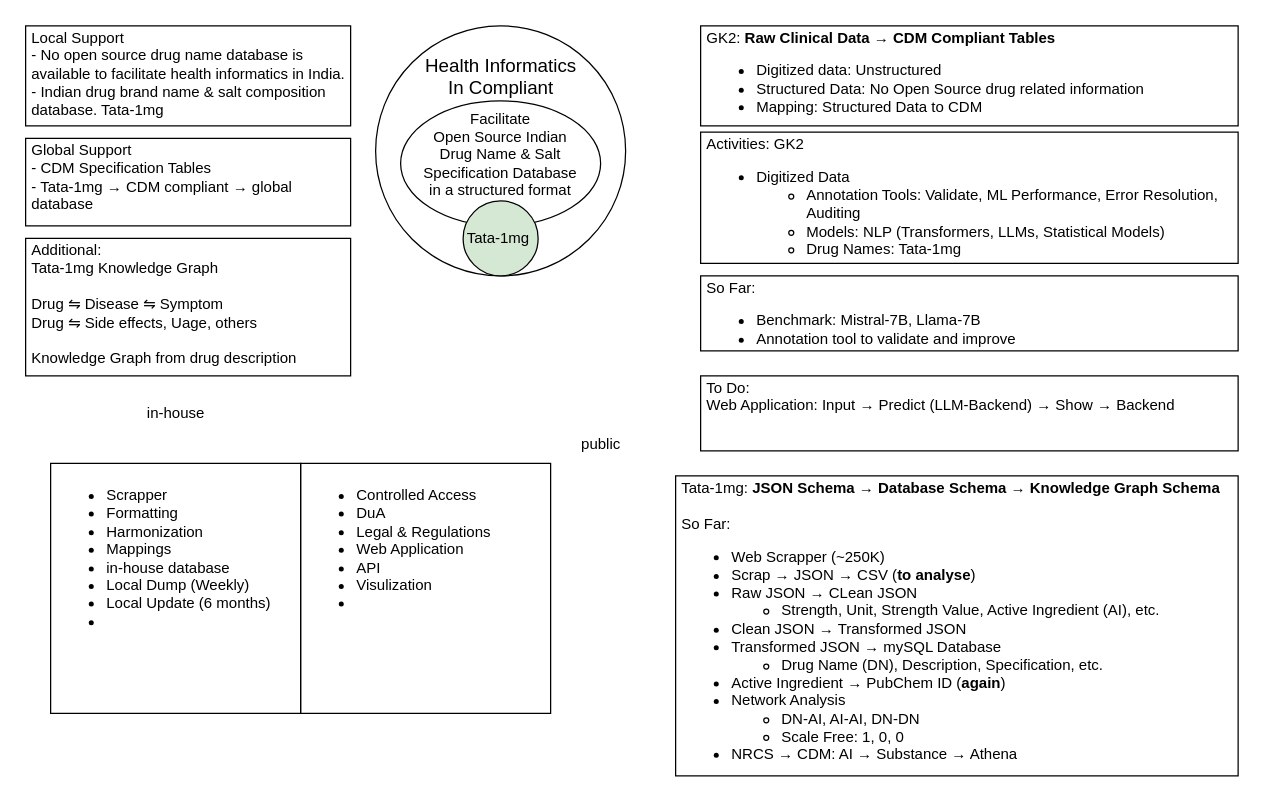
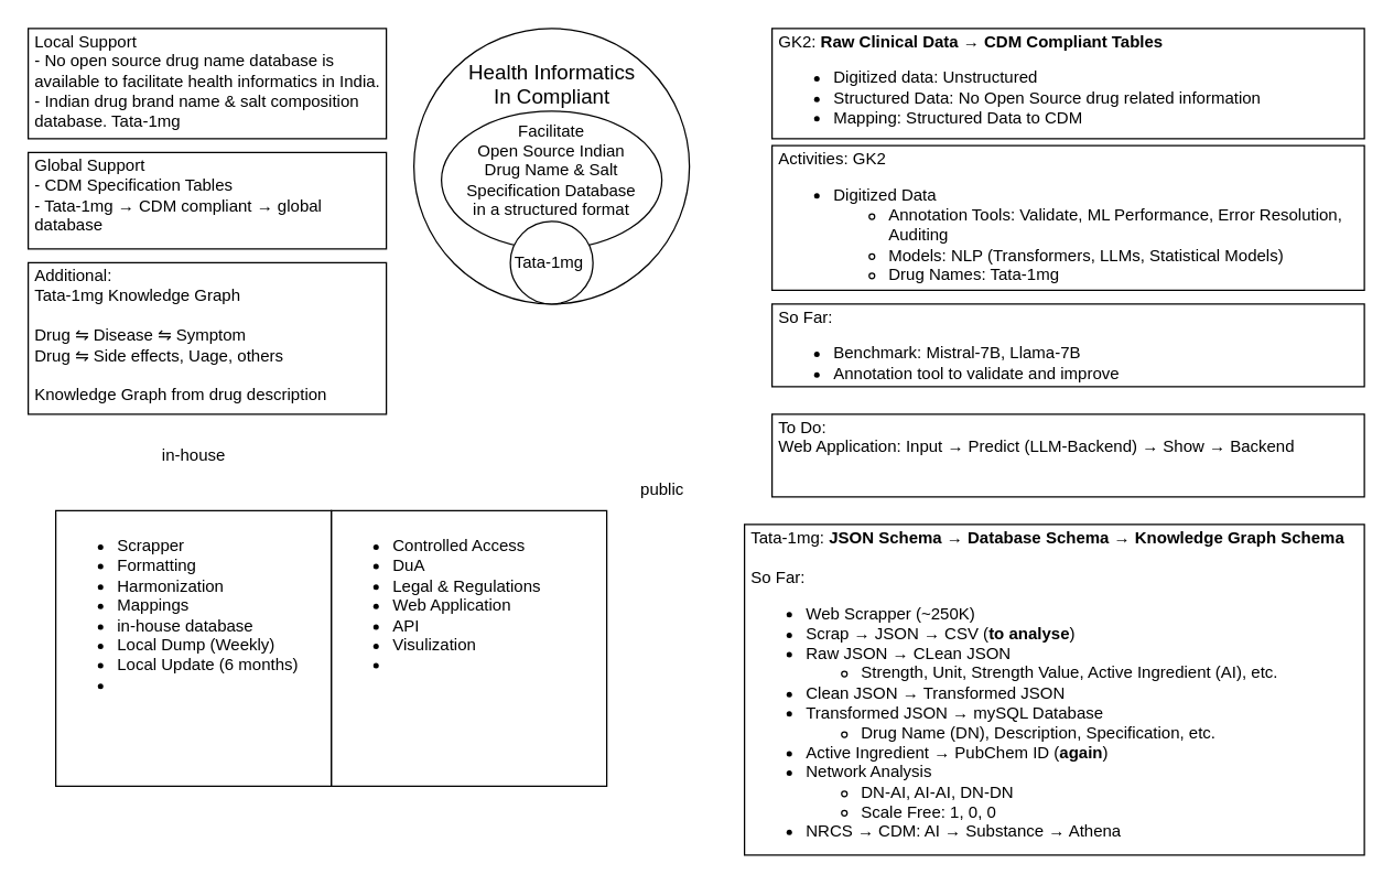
- <mxCell id="5" value="Tata-1mg " style="ellipse;html=1;verticalAlign=middle;spacingBottom=0;spacingTop=0;spacing=0;whiteSpace=wrap;fillColor=#d5e8d4;" vertex="1" parent="1"><mxGeometry x="370" y="160" width="60" height="60" as="geometry" /></mxCell>
+ <mxCell id="5" value="Tata-1mg " style="ellipse;html=1;verticalAlign=middle;spacingBottom=0;spacingTop=0;spacing=0;whiteSpace=wrap;" vertex="1" parent="1"><mxGeometry x="370" y="160" width="60" height="60" as="geometry" /></mxCell>
